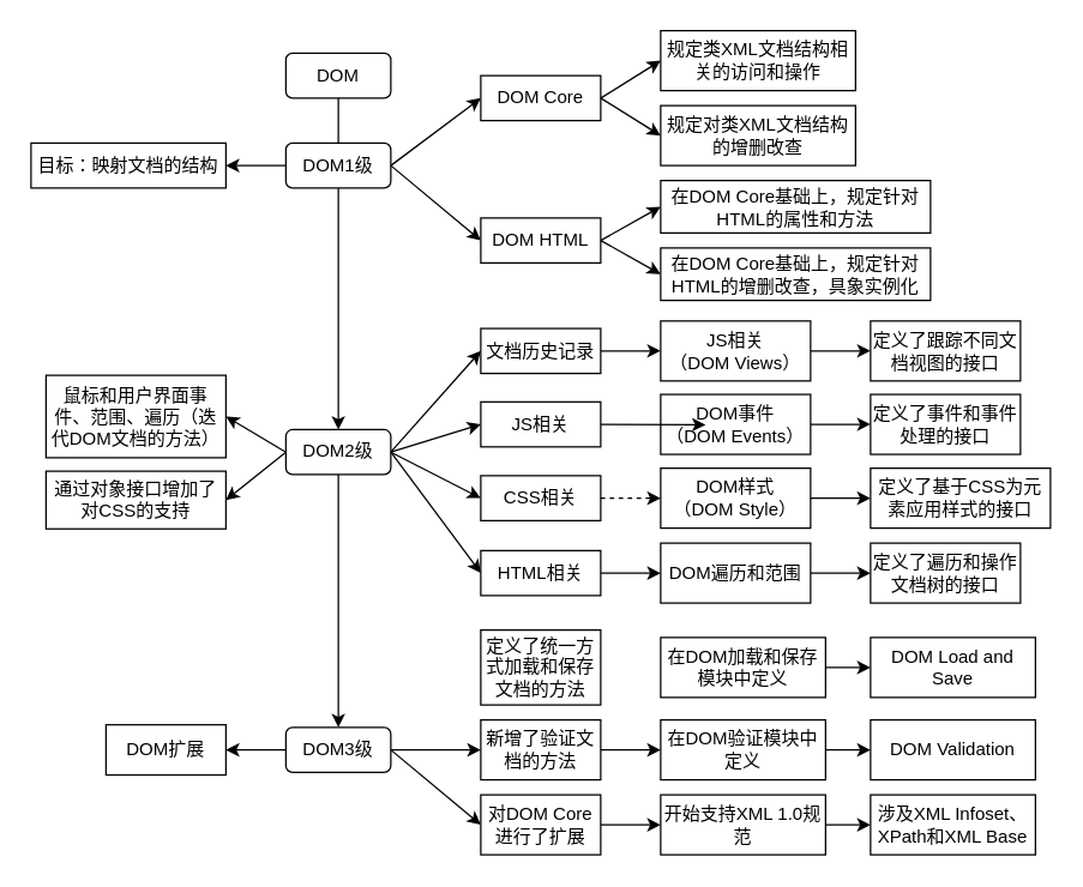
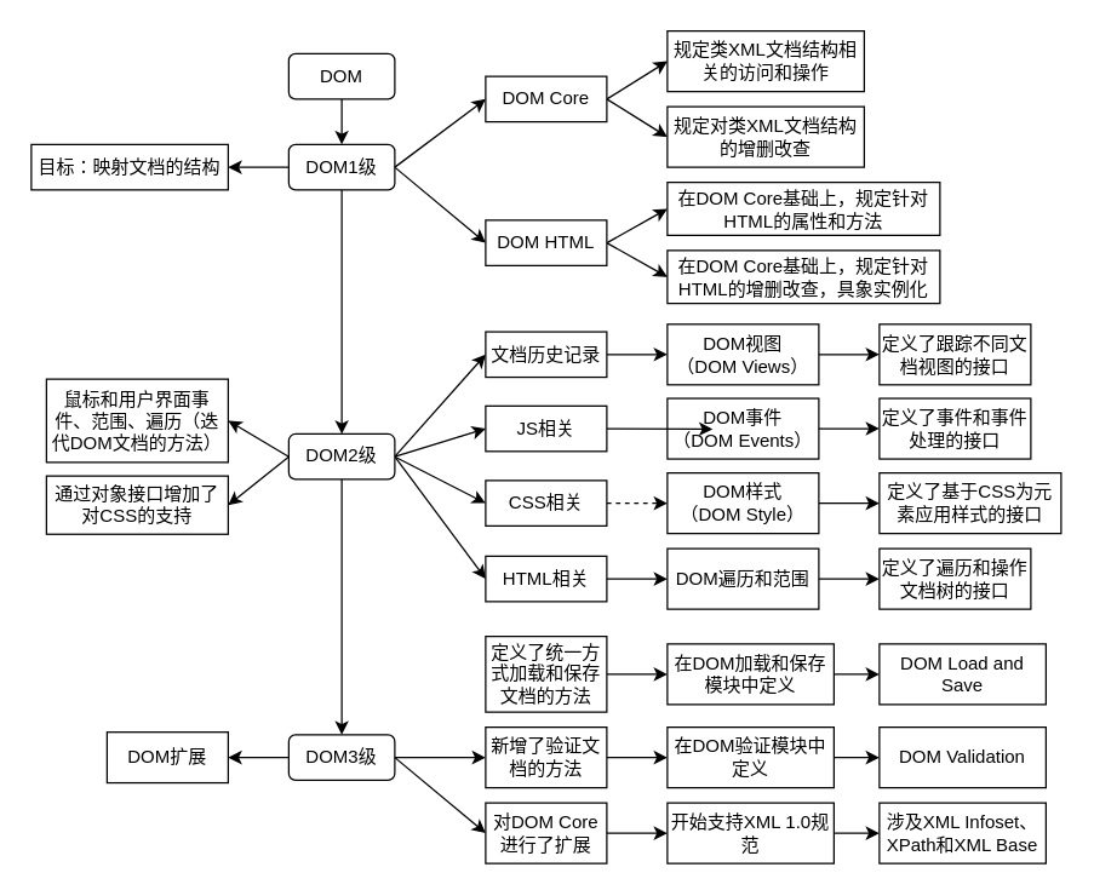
- <mxCell id="2" style="edgeStyle=orthogonalEdgeStyle;rounded=0;orthogonalLoop=1;jettySize=auto;html=1;exitX=0.5;exitY=1;exitDx=0;exitDy=0;entryX=0.5;entryY=0;entryDx=0;entryDy=0;endArrow=none;" parent="1" source="3" target="8" edge="1"><mxGeometry relative="1" as="geometry" /></mxCell>
+ <mxCell id="2" style="edgeStyle=orthogonalEdgeStyle;rounded=0;orthogonalLoop=1;jettySize=auto;html=1;exitX=0.5;exitY=1;exitDx=0;exitDy=0;entryX=0.5;entryY=0;entryDx=0;entryDy=0;" parent="1" source="3" target="8" edge="1"><mxGeometry relative="1" as="geometry" /></mxCell>
- <mxCell id="31" value="JS相关&lt;br&gt;（DOM Views）" style="rounded=0;whiteSpace=wrap;html=1;" vertex="1" parent="1"><mxGeometry x="440" y="213.75" width="100" height="40" as="geometry" /></mxCell>
+ <mxCell id="31" value="DOM视图&lt;br&gt;（DOM Views）" style="rounded=0;whiteSpace=wrap;html=1;" vertex="1" parent="1"><mxGeometry x="440" y="213.75" width="100" height="40" as="geometry" /></mxCell>
+ <mxCell id="55" style="edgeStyle=none;rounded=0;orthogonalLoop=1;jettySize=auto;html=1;exitX=1;exitY=0.5;exitDx=0;exitDy=0;entryX=0;entryY=0.5;entryDx=0;entryDy=0;" edge="1" parent="1" source="56" target="62"><mxGeometry relative="1" as="geometry" /></mxCell>
